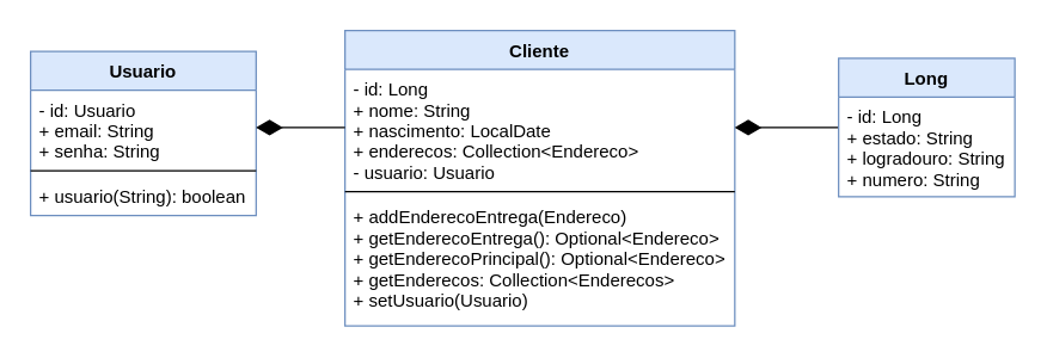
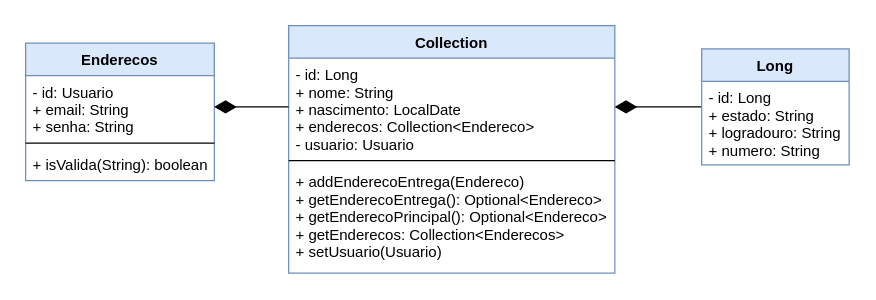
- <mxCell id="6" value="Cliente" style="swimlane;fontStyle=1;align=center;verticalAlign=top;childLayout=stackLayout;horizontal=1;startSize=26;horizontalStack=0;resizeParent=1;resizeParentMax=0;resizeLast=0;collapsible=1;marginBottom=0;fillColor=#dae8fc;strokeColor=#6c8ebf;" vertex="1" parent="1"><mxGeometry x="230.5" y="20" width="261" height="198" as="geometry" /></mxCell>
+ <mxCell id="6" value="Collection" style="swimlane;fontStyle=1;align=center;verticalAlign=top;childLayout=stackLayout;horizontal=1;startSize=26;horizontalStack=0;resizeParent=1;resizeParentMax=0;resizeLast=0;collapsible=1;marginBottom=0;fillColor=#dae8fc;strokeColor=#6c8ebf;" vertex="1" parent="1"><mxGeometry x="230.5" y="20" width="261" height="198" as="geometry" /></mxCell>
- <mxCell id="2" value="Usuario" style="swimlane;fontStyle=1;align=center;verticalAlign=top;childLayout=stackLayout;horizontal=1;startSize=26;horizontalStack=0;resizeParent=1;resizeParentMax=0;resizeLast=0;collapsible=1;marginBottom=0;fillColor=#dae8fc;strokeColor=#6c8ebf;" vertex="1" parent="1"><mxGeometry x="20" y="34" width="151" height="110" as="geometry" /></mxCell>
+ <mxCell id="2" value="Enderecos" style="swimlane;fontStyle=1;align=center;verticalAlign=top;childLayout=stackLayout;horizontal=1;startSize=26;horizontalStack=0;resizeParent=1;resizeParentMax=0;resizeLast=0;collapsible=1;marginBottom=0;fillColor=#dae8fc;strokeColor=#6c8ebf;" vertex="1" parent="1"><mxGeometry x="20" y="34" width="151" height="110" as="geometry" /></mxCell>
- <mxCell id="5" value="+ usuario(String): boolean" style="text;strokeColor=none;fillColor=none;align=left;verticalAlign=top;spacingLeft=4;spacingRight=4;overflow=hidden;rotatable=0;points=[[0,0.5],[1,0.5]];portConstraint=eastwest;" vertex="1" parent="2"><mxGeometry y="84" width="151" height="26" as="geometry" /></mxCell>
+ <mxCell id="5" value="+ isValida(String): boolean" style="text;strokeColor=none;fillColor=none;align=left;verticalAlign=top;spacingLeft=4;spacingRight=4;overflow=hidden;rotatable=0;points=[[0,0.5],[1,0.5]];portConstraint=eastwest;" vertex="1" parent="2"><mxGeometry y="84" width="151" height="26" as="geometry" /></mxCell>
